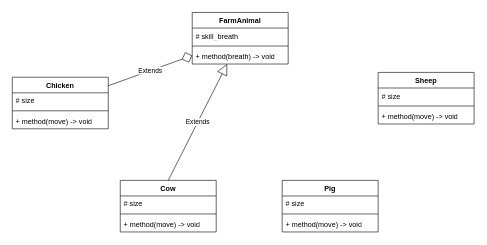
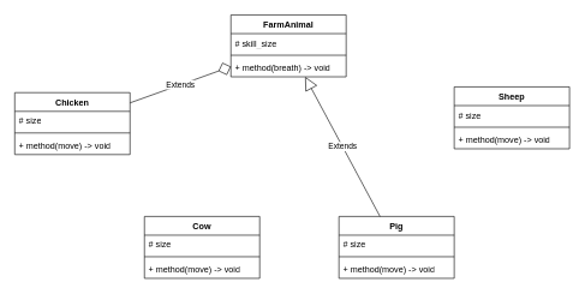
- <mxCell id="3" value="# skill_breath" style="text;strokeColor=none;fillColor=none;align=left;verticalAlign=top;spacingLeft=4;spacingRight=4;overflow=hidden;rotatable=0;points=[[0,0.5],[1,0.5]];portConstraint=eastwest;whiteSpace=wrap;html=1;" vertex="1" parent="2"><mxGeometry y="26" width="160" height="26" as="geometry" /></mxCell>
+ <mxCell id="3" value="# skill_size" style="text;strokeColor=none;fillColor=none;align=left;verticalAlign=top;spacingLeft=4;spacingRight=4;overflow=hidden;rotatable=0;points=[[0,0.5],[1,0.5]];portConstraint=eastwest;whiteSpace=wrap;html=1;" vertex="1" parent="2"><mxGeometry y="26" width="160" height="26" as="geometry" /></mxCell>
- <mxCell id="22" value="Extends" style="endArrow=block;endSize=16;endFill=0;html=1;rounded=0;exitX=0.5;exitY=0;exitDx=0;exitDy=0;" edge="1" parent="1" source="6" target="2"><mxGeometry width="160" relative="1" as="geometry"><mxPoint x="370" y="300" as="sourcePoint" /><mxPoint x="530" y="300" as="targetPoint" /></mxGeometry></mxCell>
+ <mxCell id="23" value="Extends" style="endArrow=block;endSize=16;endFill=0;html=1;rounded=0;" edge="1" parent="1" source="14" target="2"><mxGeometry width="160" relative="1" as="geometry"><mxPoint x="370" y="300" as="sourcePoint" /><mxPoint x="530" y="300" as="targetPoint" /></mxGeometry></mxCell>
